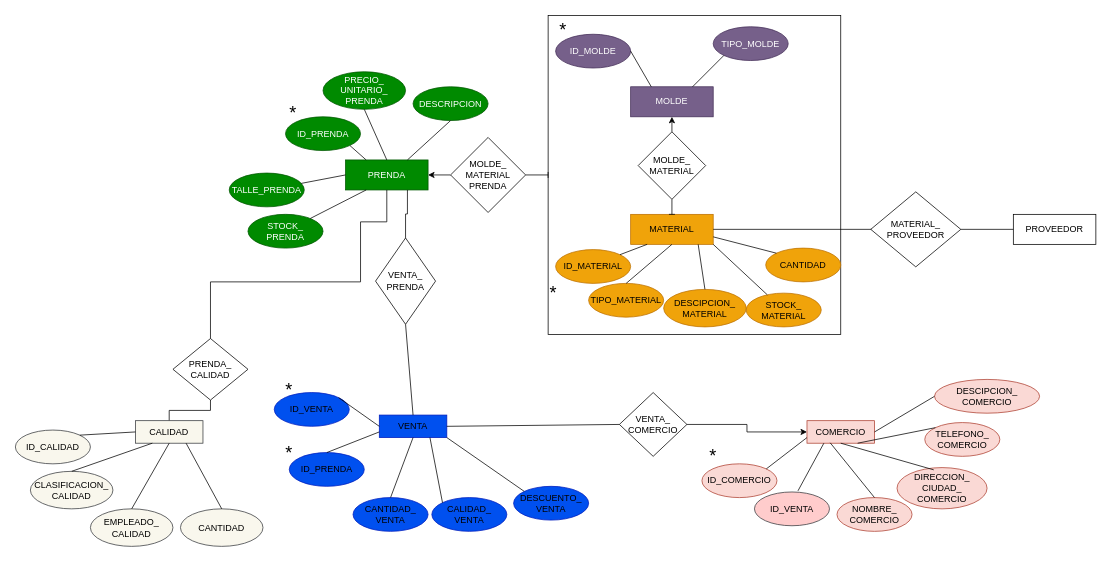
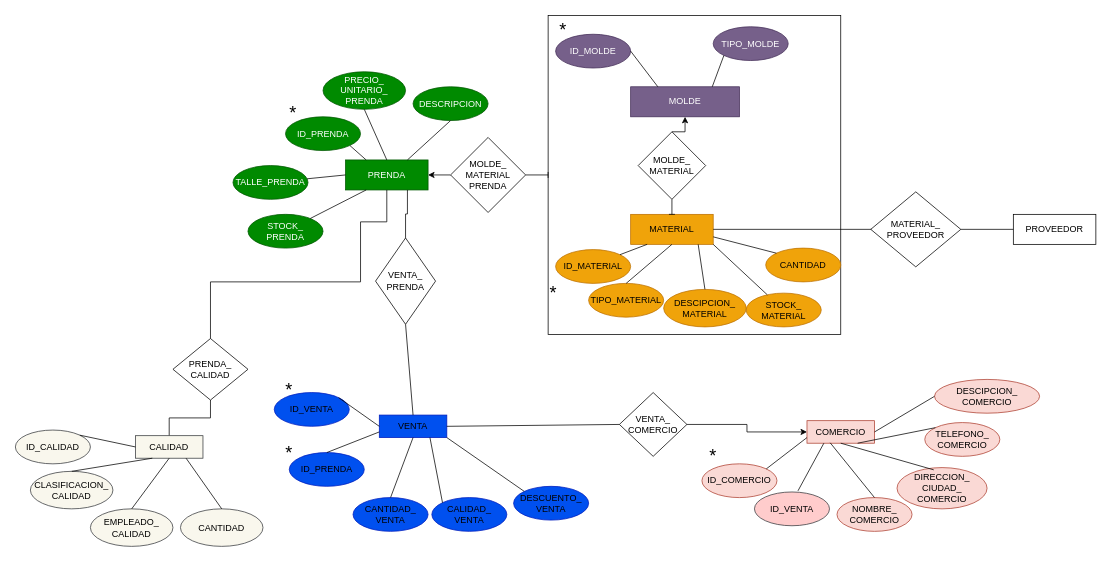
- <mxCell id="9" value="MOLDE" style="rounded=0;whiteSpace=wrap;html=1;fillColor=#76608a;fontColor=#ffffff;strokeColor=#432D57;" parent="1" vertex="1"><mxGeometry x="840" y="115" width="110" height="40" as="geometry" /></mxCell>
+ <mxCell id="9" value="MOLDE" style="rounded=0;whiteSpace=wrap;html=1;fillColor=#76608a;fontColor=#ffffff;strokeColor=#432D57;" parent="1" vertex="1"><mxGeometry x="840" y="115" width="145" height="40" as="geometry" /></mxCell>
- <mxCell id="31" value="TALLE_PRENDA" style="ellipse;whiteSpace=wrap;html=1;fillColor=#008a00;fontColor=#ffffff;strokeColor=#005700;" parent="1" vertex="1"><mxGeometry x="305" y="230" width="100" height="45" as="geometry" /></mxCell>
+ <mxCell id="31" value="TALLE_PRENDA" style="ellipse;whiteSpace=wrap;html=1;fillColor=#008a00;fontColor=#ffffff;strokeColor=#005700;" parent="1" vertex="1"><mxGeometry x="310" y="220" width="100" height="45" as="geometry" /></mxCell>
- <mxCell id="78" value="&lt;font color=&quot;#000000&quot;&gt;CALIDAD&lt;/font&gt;" style="rounded=0;whiteSpace=wrap;html=1;fillColor=#f9f7ed;strokeColor=#36393d;" parent="1" vertex="1"><mxGeometry x="180" y="560" width="90" height="30" as="geometry" /></mxCell>
+ <mxCell id="78" value="&lt;font color=&quot;#000000&quot;&gt;CALIDAD&lt;/font&gt;" style="rounded=0;whiteSpace=wrap;html=1;fillColor=#f9f7ed;strokeColor=#36393d;" parent="1" vertex="1"><mxGeometry x="180" y="580" width="90" height="30" as="geometry" /></mxCell>
